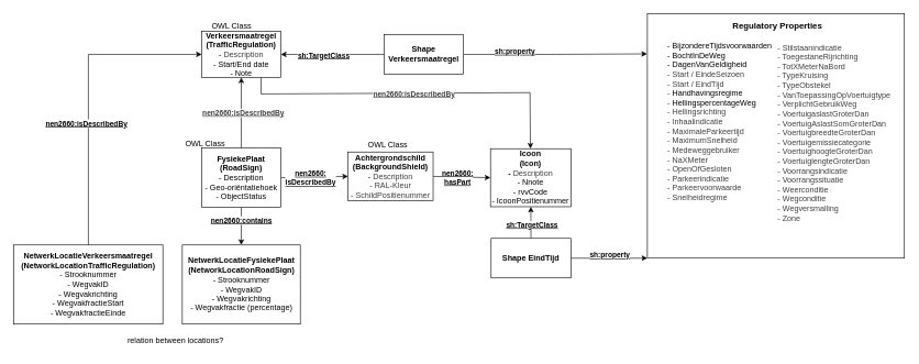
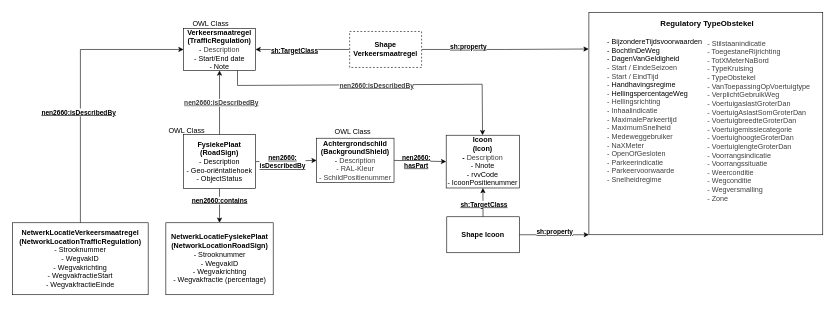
- <mxCell id="27" value="&lt;b&gt;&lt;font style=&quot;font-size: 13px;&quot;&gt;Regulatory Properties&lt;/font&gt;&lt;/b&gt;" style="text;html=1;align=center;verticalAlign=middle;whiteSpace=wrap;rounded=0;" vertex="1" parent="1"><mxGeometry x="1080.5" y="24" width="195" height="30" as="geometry" /></mxCell>
+ <mxCell id="27" value="&lt;b&gt;&lt;font style=&quot;font-size: 13px;&quot;&gt;Regulatory TypeObstekel&lt;/font&gt;&lt;/b&gt;" style="text;html=1;align=center;verticalAlign=middle;whiteSpace=wrap;rounded=0;" vertex="1" parent="1"><mxGeometry x="1080.5" y="24" width="195" height="30" as="geometry" /></mxCell>
- <mxCell id="32" value="&lt;b&gt;Shape Verkeersmaatregel&lt;/b&gt;" style="rounded=0;whiteSpace=wrap;html=1;" vertex="1" parent="1"><mxGeometry x="582" y="52" width="120" height="60" as="geometry" /></mxCell>
+ <mxCell id="32" value="&lt;b&gt;Shape Verkeersmaatregel&lt;/b&gt;" style="rounded=0;whiteSpace=wrap;html=1;dashed=1;" vertex="1" parent="1"><mxGeometry x="582" y="52" width="120" height="60" as="geometry" /></mxCell>
- <mxCell id="35" value="&lt;b&gt;Shape EindTijd&lt;/b&gt;" style="rounded=0;whiteSpace=wrap;html=1;" vertex="1" parent="1"><mxGeometry x="744" y="361" width="121" height="60" as="geometry" /></mxCell>
+ <mxCell id="35" value="&lt;b&gt;Shape Icoon&lt;/b&gt;" style="rounded=0;whiteSpace=wrap;html=1;" vertex="1" parent="1"><mxGeometry x="744" y="361" width="121" height="60" as="geometry" /></mxCell>
- <mxCell id="28" value="relation between locations?" style="text;html=1;align=center;verticalAlign=middle;resizable=0;points=[];autosize=1;strokeColor=none;fillColor=none;" vertex="1" parent="1"><mxGeometry x="183" y="504" width="163" height="26" as="geometry" /></mxCell>
